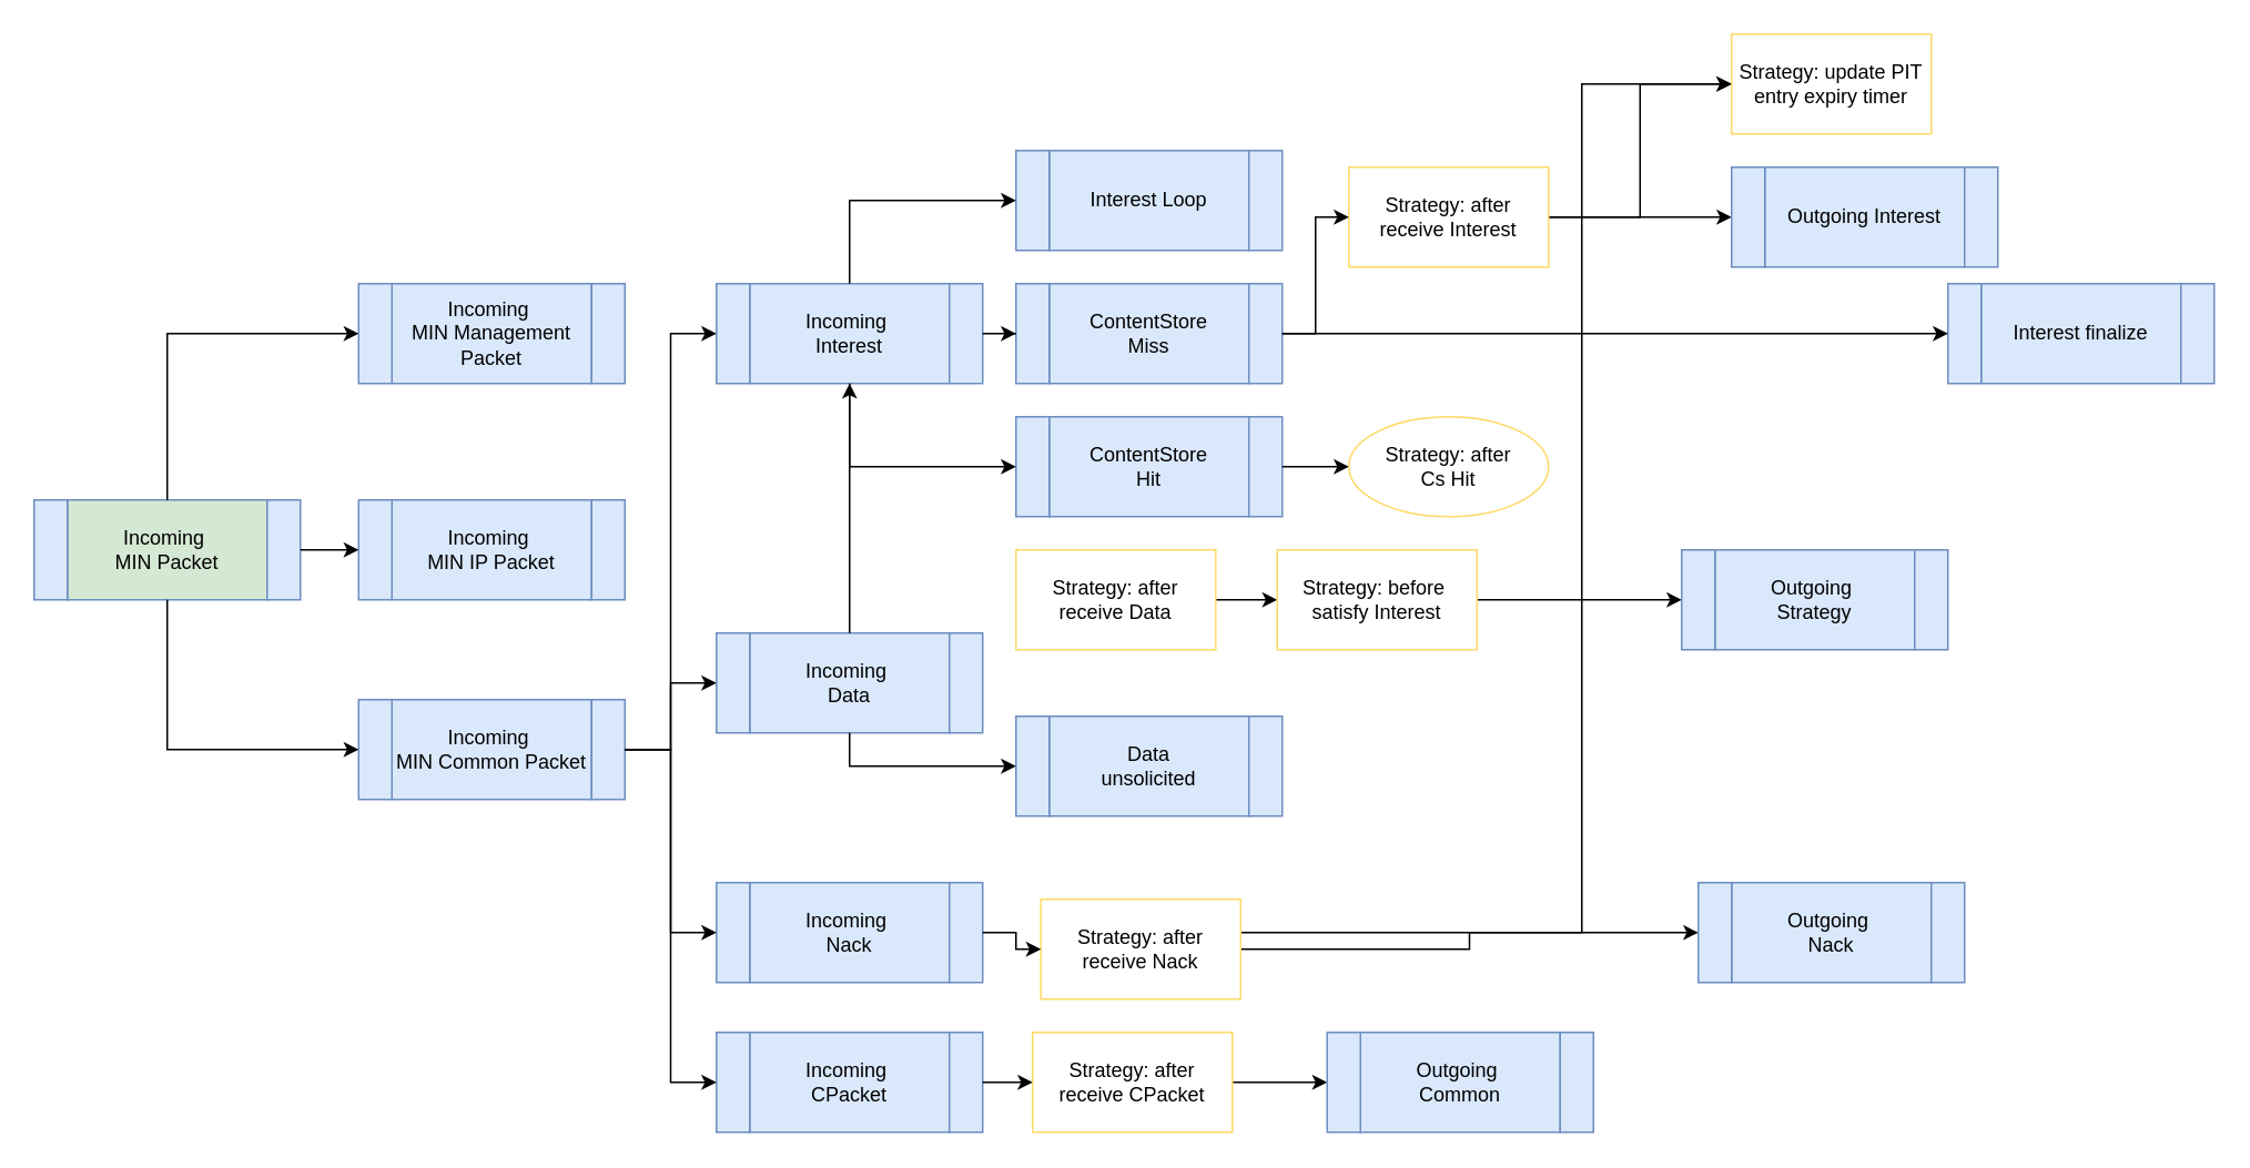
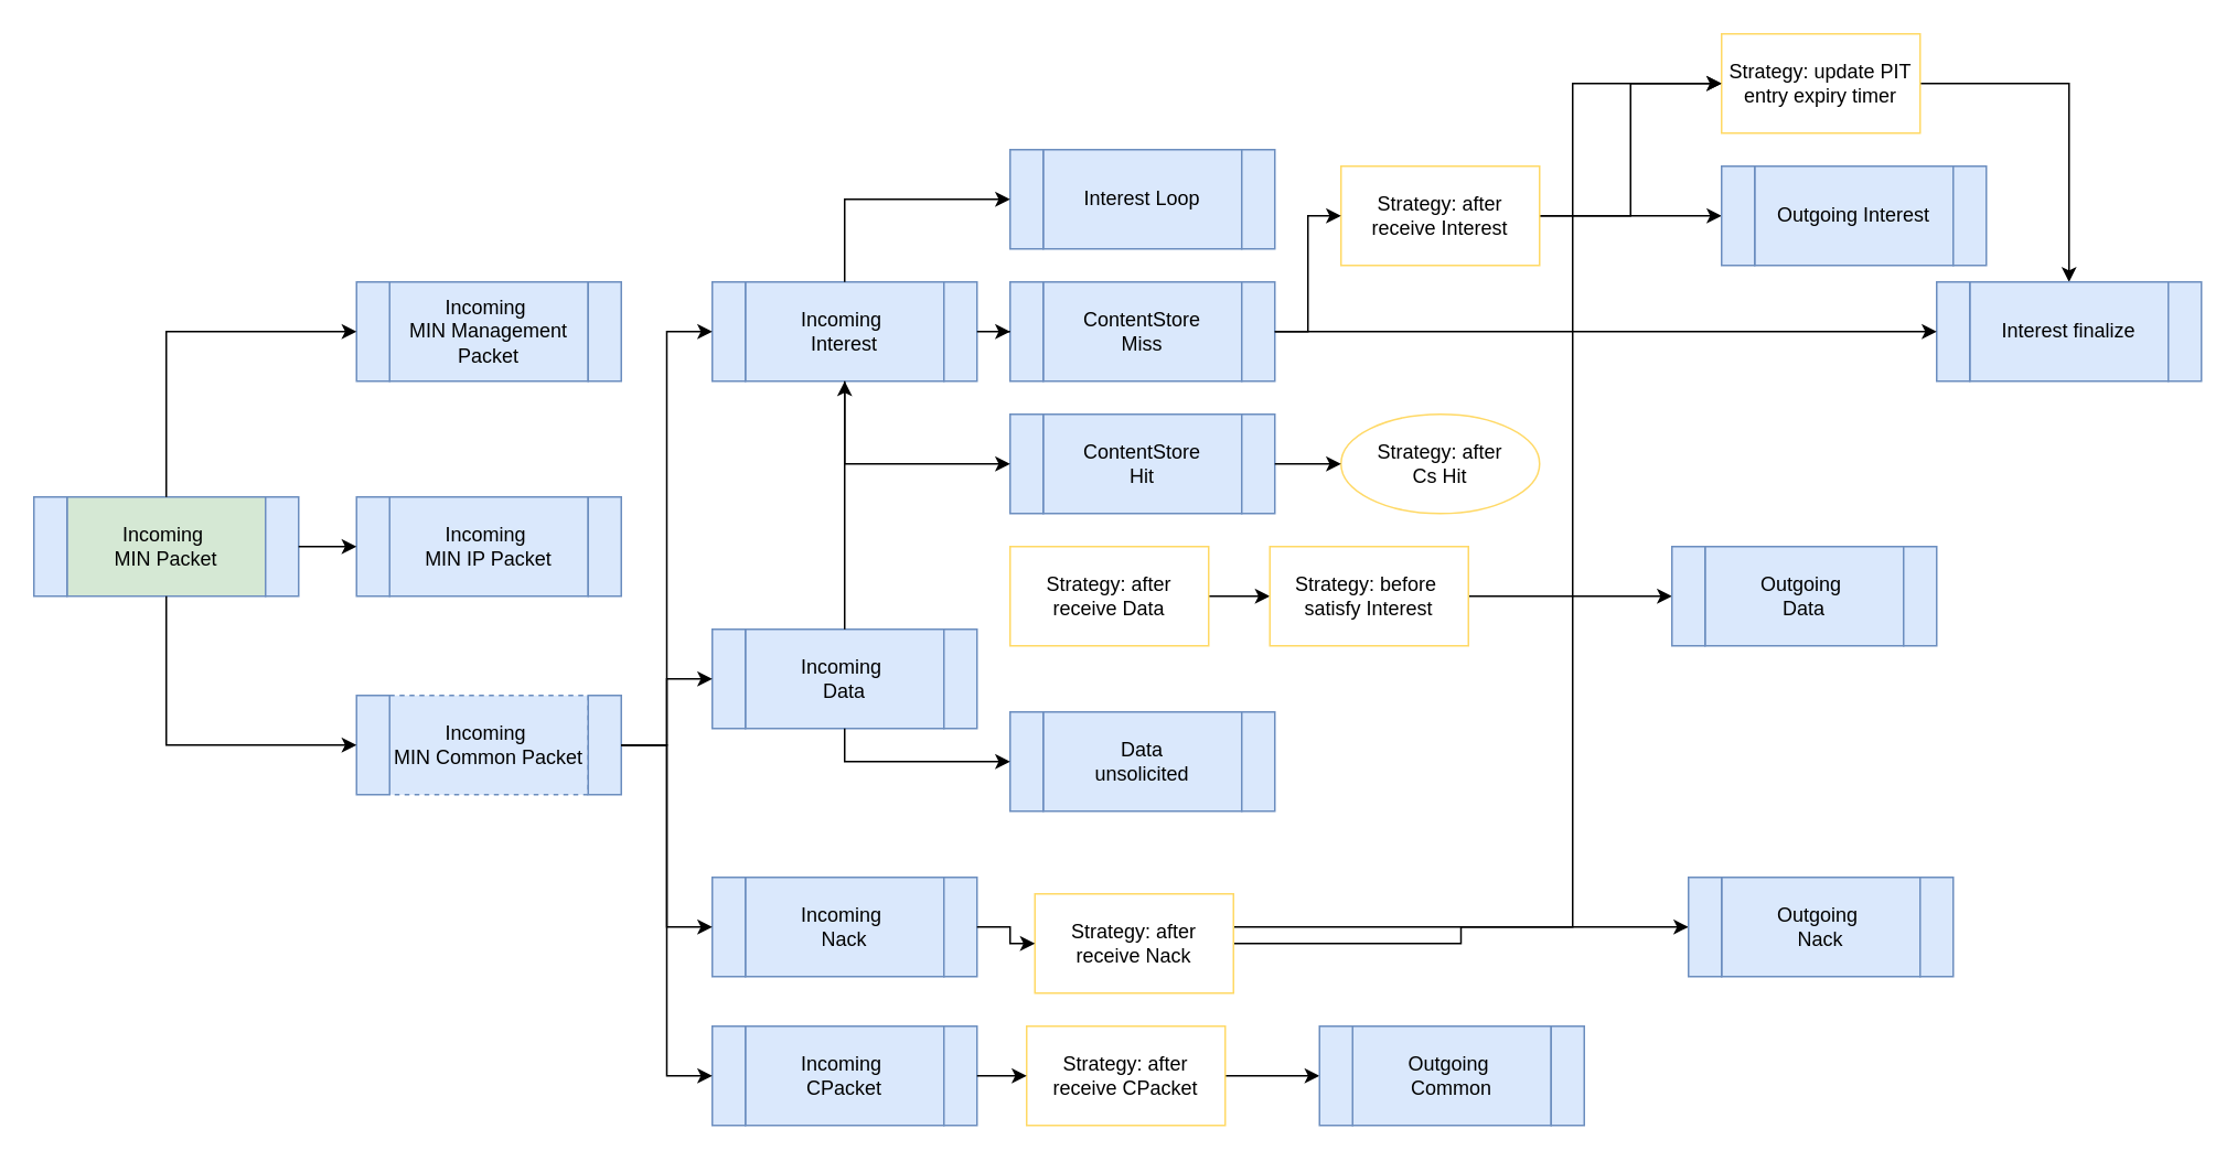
+ <mxCell id="62" style="edgeStyle=orthogonalEdgeStyle;rounded=0;orthogonalLoop=1;jettySize=auto;html=1;exitX=1;exitY=0.5;exitDx=0;exitDy=0;entryX=0.5;entryY=0;entryDx=0;entryDy=0;" edge="1" parent="1" source="63" target="69"><mxGeometry relative="1" as="geometry" /></mxCell>
- <mxCell id="78" value="Outgoing&amp;nbsp;&lt;br&gt;Strategy" style="rounded=0;whiteSpace=wrap;html=1;fillColor=#dae8fc;strokeColor=#6c8ebf;" vertex="1" parent="77"><mxGeometry x="20" width="120" height="60" as="geometry" /></mxCell>
+ <mxCell id="78" value="Outgoing&amp;nbsp;&lt;br&gt;Data" style="rounded=0;whiteSpace=wrap;html=1;fillColor=#dae8fc;strokeColor=#6c8ebf;" vertex="1" parent="77"><mxGeometry x="20" width="120" height="60" as="geometry" /></mxCell>
- <mxCell id="15" value="Incoming&amp;nbsp;&lt;br&gt;MIN Common Packet" style="rounded=0;whiteSpace=wrap;html=1;fillColor=#dae8fc;strokeColor=#6c8ebf;" vertex="1" parent="14"><mxGeometry x="20" width="120" height="60" as="geometry" /></mxCell>
+ <mxCell id="15" value="Incoming&amp;nbsp;&lt;br&gt;MIN Common Packet" style="rounded=0;whiteSpace=wrap;html=1;fillColor=#dae8fc;strokeColor=#6c8ebf;dashed=1;" vertex="1" parent="14"><mxGeometry x="20" width="120" height="60" as="geometry" /></mxCell>
